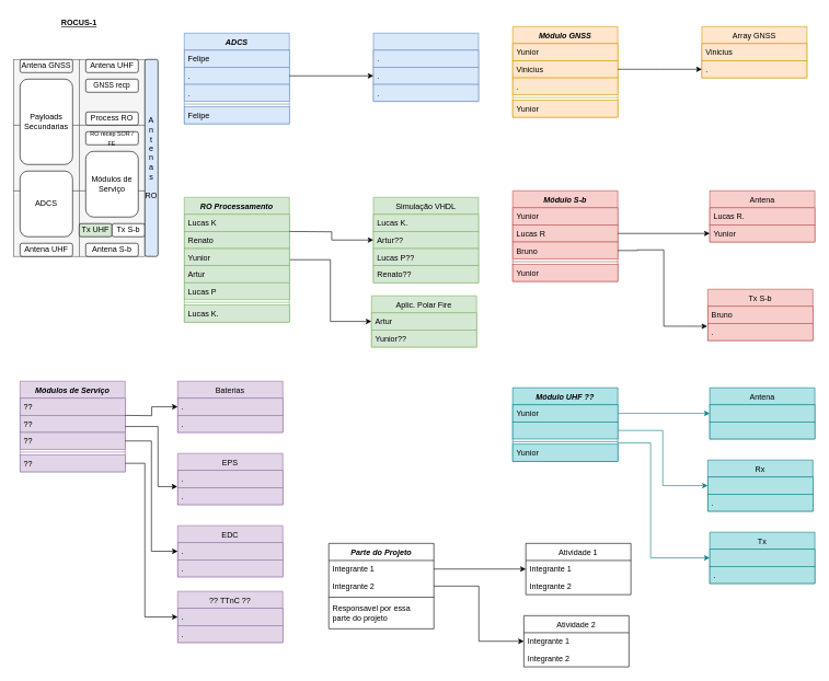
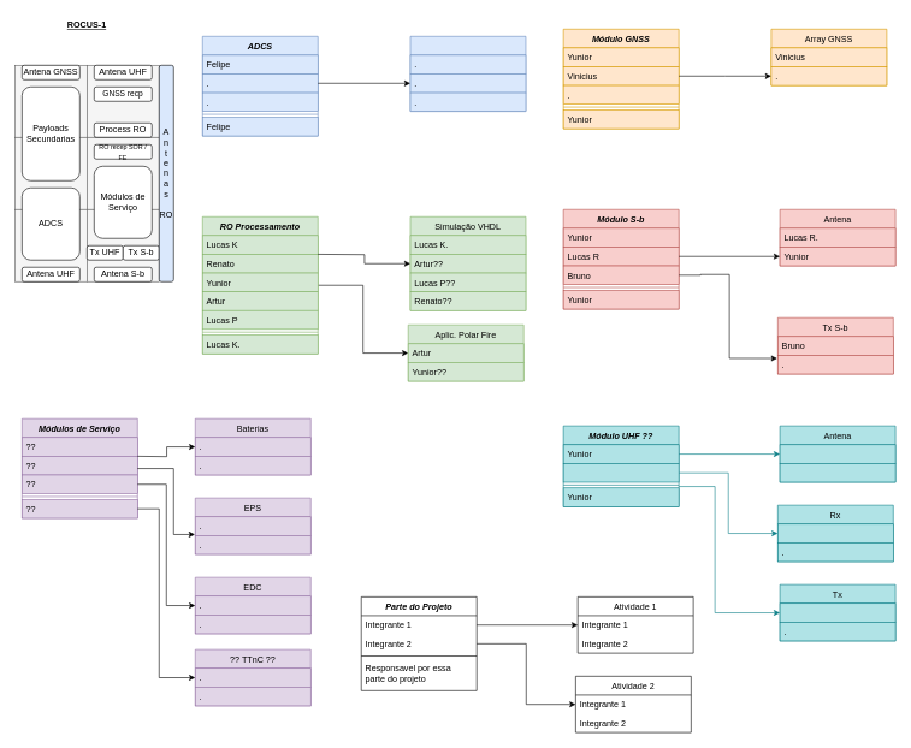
- <mxCell id="24" value="Tx UHF" style="rounded=1;whiteSpace=wrap;html=1;fillColor=#d5e8d4;" parent="1" vertex="1"><mxGeometry x="120" y="340" width="50" height="20" as="geometry" /></mxCell>
+ <mxCell id="24" value="Tx UHF" style="rounded=1;whiteSpace=wrap;html=1;" parent="1" vertex="1"><mxGeometry x="120" y="340" width="50" height="20" as="geometry" /></mxCell>
